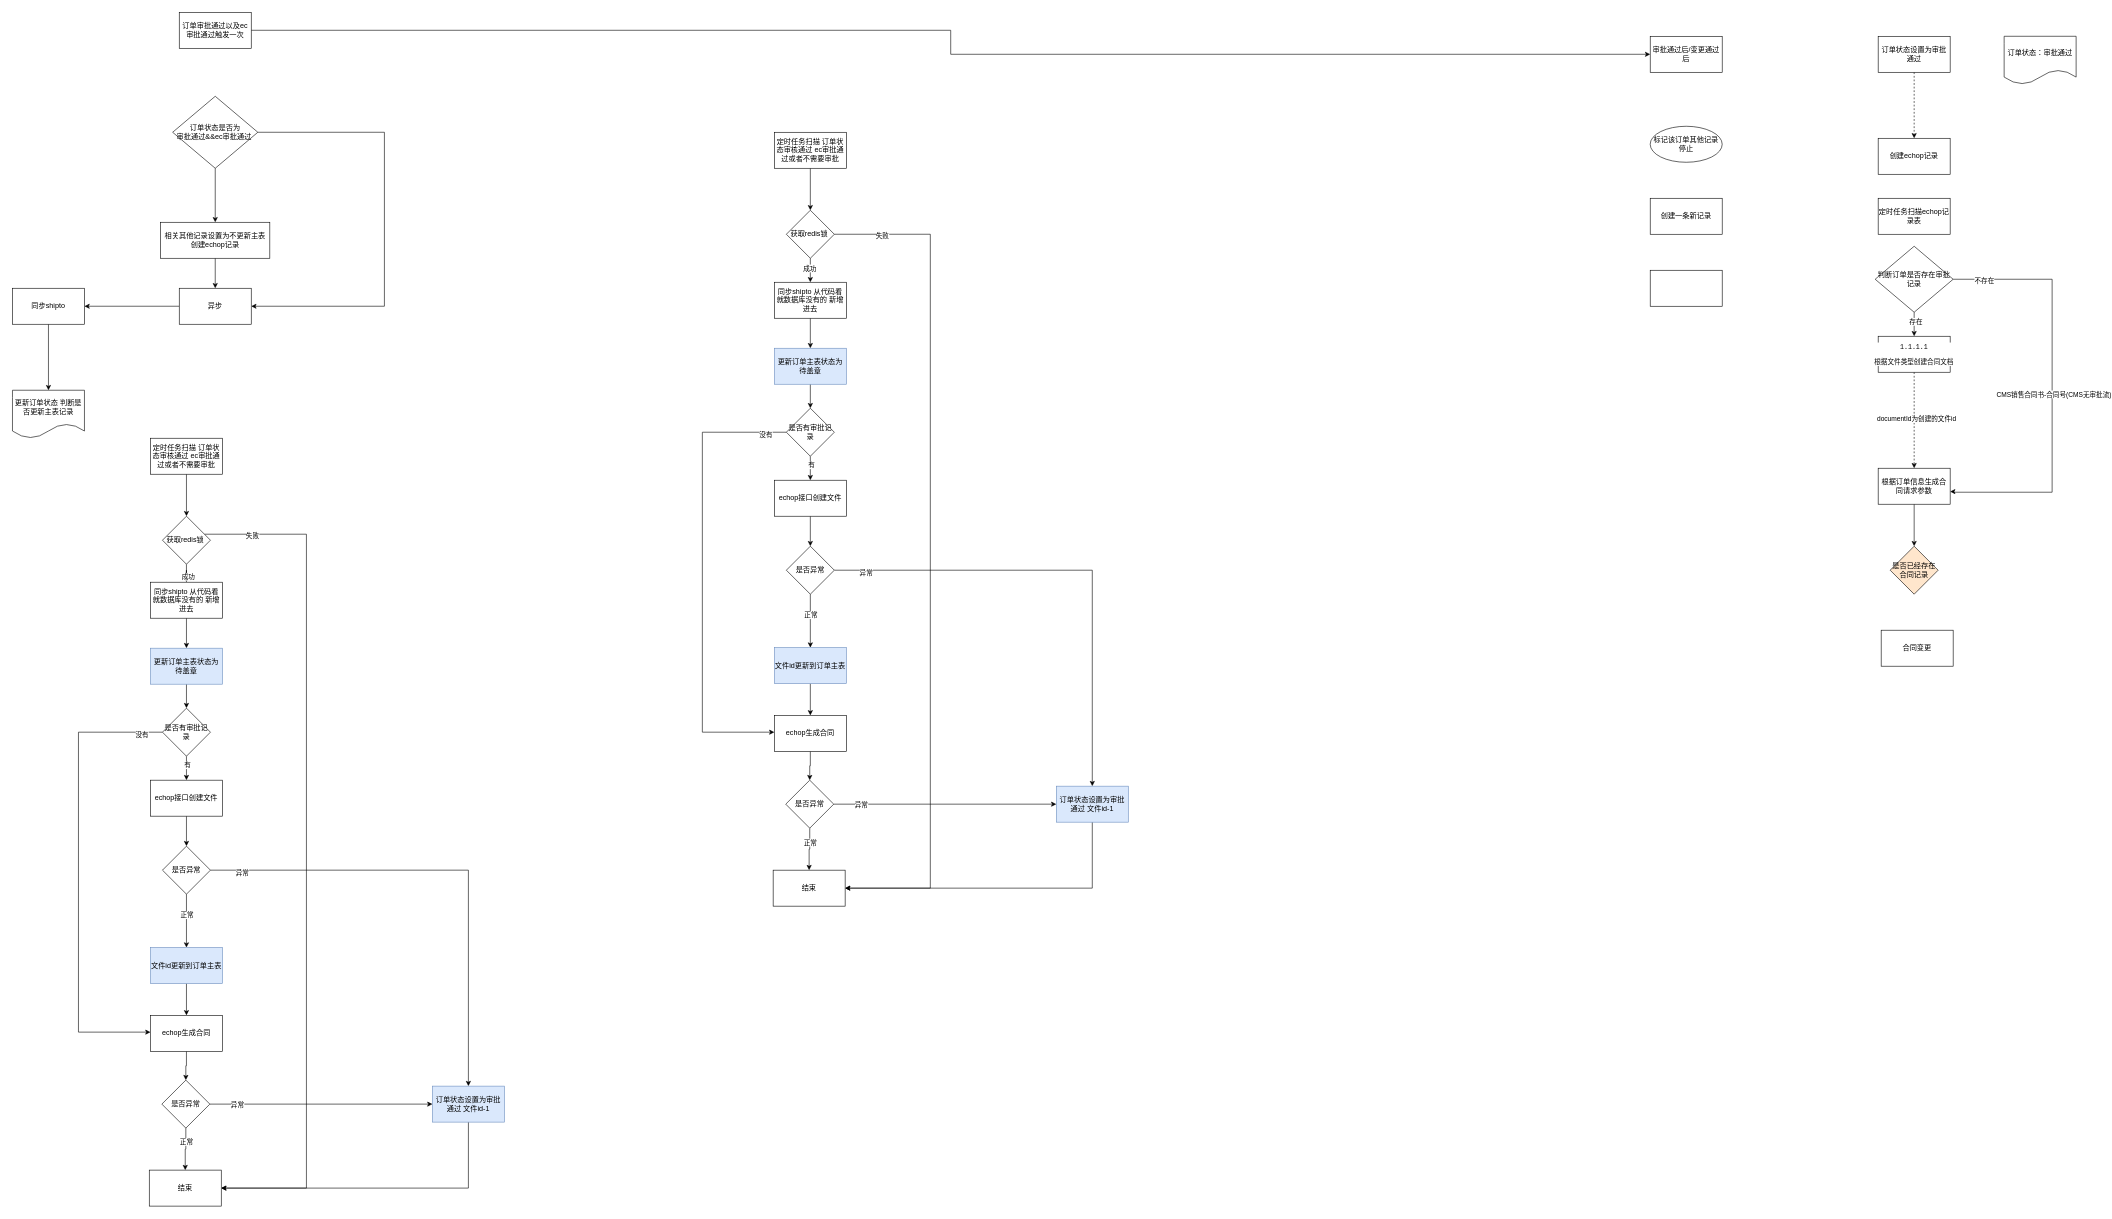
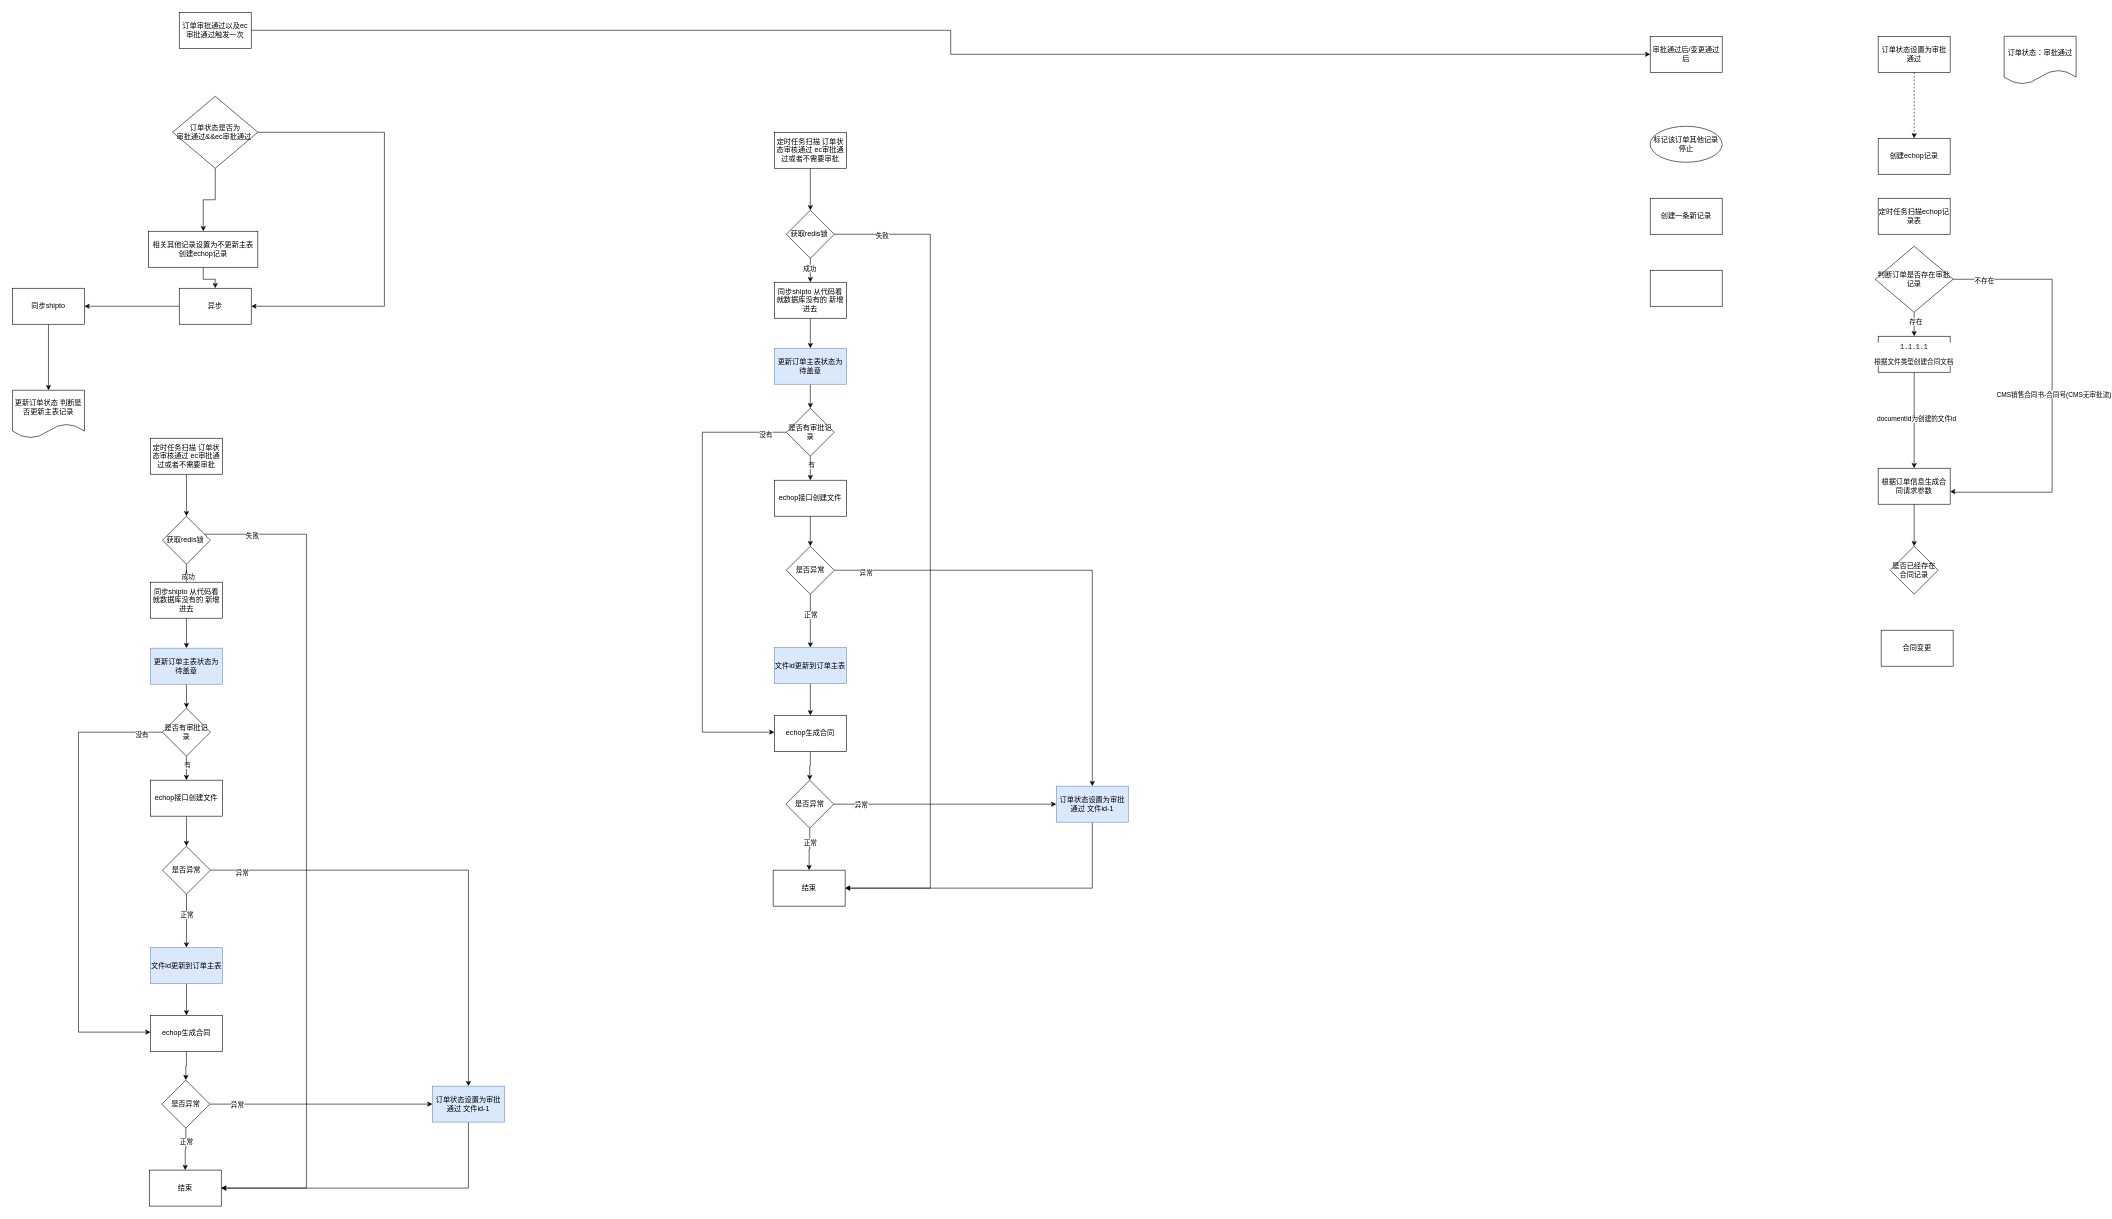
- <mxCell id="100" value="相关其他记录设置为不更新主表&lt;div&gt;创建echop记录&lt;/div&gt;" style="rounded=0;whiteSpace=wrap;html=1;" vertex="1" parent="1"><mxGeometry x="267" y="370" width="182" height="60" as="geometry" /></mxCell>
+ <mxCell id="100" value="相关其他记录设置为不更新主表&lt;div&gt;创建echop记录&lt;/div&gt;" style="rounded=0;whiteSpace=wrap;html=1;" vertex="1" parent="1"><mxGeometry x="247" y="385" width="182" height="60" as="geometry" /></mxCell>
- <mxCell id="7" style="edgeStyle=orthogonalEdgeStyle;rounded=0;orthogonalLoop=1;jettySize=auto;html=1;dashed=1;" parent="1" source="9" target="11" edge="1"><mxGeometry relative="1" as="geometry"><mxPoint x="3190" y="730" as="targetPoint" /></mxGeometry></mxCell>
+ <mxCell id="7" style="edgeStyle=orthogonalEdgeStyle;rounded=0;orthogonalLoop=1;jettySize=auto;html=1;" parent="1" source="9" target="11" edge="1"><mxGeometry relative="1" as="geometry"><mxPoint x="3190" y="730" as="targetPoint" /></mxGeometry></mxCell>
- <mxCell id="19" value="是否已经存在合同记录" style="rhombus;whiteSpace=wrap;html=1;fillColor=#ffe6cc;" parent="1" vertex="1"><mxGeometry x="3150" y="910" width="80" height="80" as="geometry" /></mxCell>
+ <mxCell id="19" value="是否已经存在合同记录" style="rhombus;whiteSpace=wrap;html=1;" parent="1" vertex="1"><mxGeometry x="3150" y="910" width="80" height="80" as="geometry" /></mxCell>
